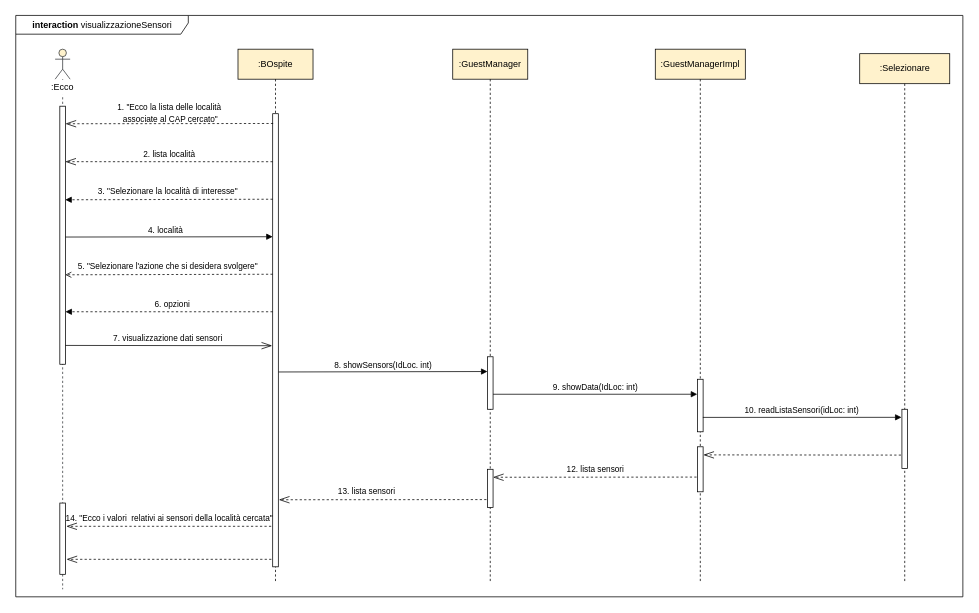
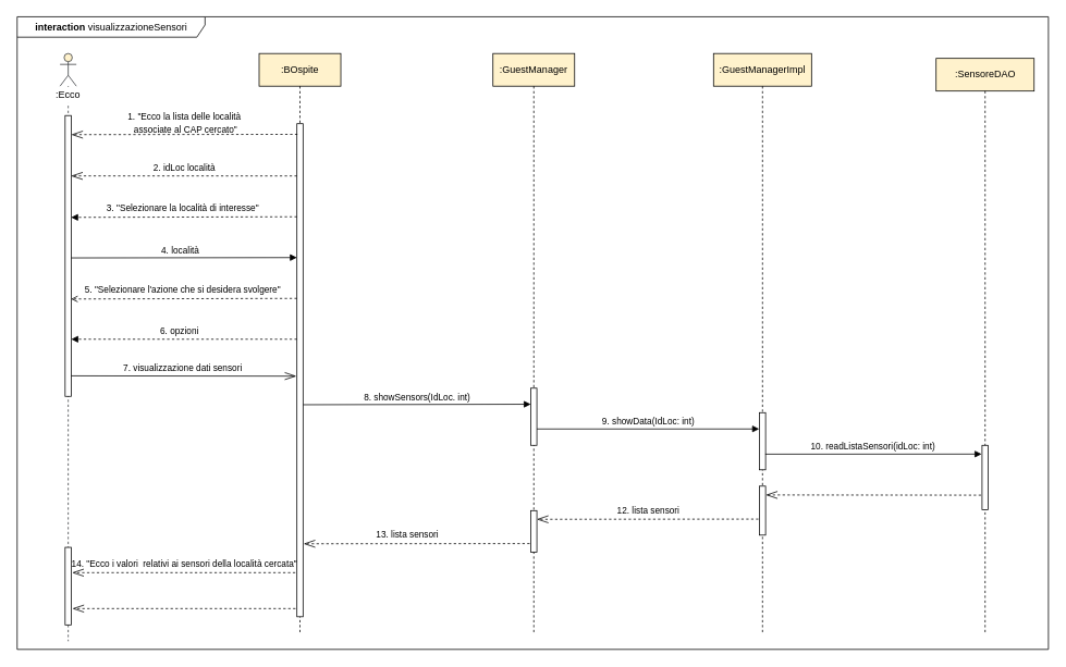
- <mxCell id="14" value=":Selezionare" style="shape=umlLifeline;perimeter=lifelinePerimeter;whiteSpace=wrap;html=1;container=1;collapsible=0;recursiveResize=0;outlineConnect=0;fillColor=#FFF2CC;" parent="1" vertex="1"><mxGeometry x="1145.5" y="71" width="120" height="704" as="geometry" /></mxCell>
+ <mxCell id="14" value=":SensoreDAO" style="shape=umlLifeline;perimeter=lifelinePerimeter;whiteSpace=wrap;html=1;container=1;collapsible=0;recursiveResize=0;outlineConnect=0;fillColor=#FFF2CC;" parent="1" vertex="1"><mxGeometry x="1145.5" y="71" width="120" height="704" as="geometry" /></mxCell>
- <mxCell id="27" value="&lt;span style=&quot;font-size: 11px&quot;&gt;2. lista località&lt;/span&gt;" style="text;html=1;align=center;verticalAlign=middle;resizable=0;points=[];autosize=1;" parent="1" vertex="1"><mxGeometry x="184.78" y="195" width="80" height="20" as="geometry" /></mxCell>
+ <mxCell id="27" value="&lt;span style=&quot;font-size: 11px&quot;&gt;2. idLoc località&lt;/span&gt;" style="text;html=1;align=center;verticalAlign=middle;resizable=0;points=[];autosize=1;" parent="1" vertex="1"><mxGeometry x="184.78" y="195" width="80" height="20" as="geometry" /></mxCell>
- <mxCell id="35" value="&lt;span style=&quot;font-size: 11px&quot;&gt;6. opzioni&lt;/span&gt;" style="text;html=1;align=center;verticalAlign=middle;resizable=0;points=[];autosize=1;" parent="1" vertex="1"><mxGeometry x="199.45" y="395" width="60" height="20" as="geometry" /></mxCell>
+ <mxCell id="35" value="&lt;span style=&quot;font-size: 11px&quot;&gt;6. opzioni&lt;/span&gt;" style="text;html=1;align=center;verticalAlign=middle;resizable=0;points=[];autosize=1;" parent="1" vertex="1"><mxGeometry x="189.45" y="395" width="60" height="20" as="geometry" /></mxCell>
- <mxCell id="23" value="&lt;span style=&quot;font-size: 11px&quot;&gt;13. lista sensori&lt;/span&gt;" style="text;html=1;align=center;verticalAlign=middle;resizable=0;points=[];autosize=1;" parent="1" vertex="1"><mxGeometry x="443" y="645" width="90" height="20" as="geometry" /></mxCell>
+ <mxCell id="23" value="&lt;span style=&quot;font-size: 11px&quot;&gt;13. lista sensori&lt;/span&gt;" style="text;html=1;align=center;verticalAlign=middle;resizable=0;points=[];autosize=1;" parent="1" vertex="1"><mxGeometry x="453" y="645" width="90" height="20" as="geometry" /></mxCell>
